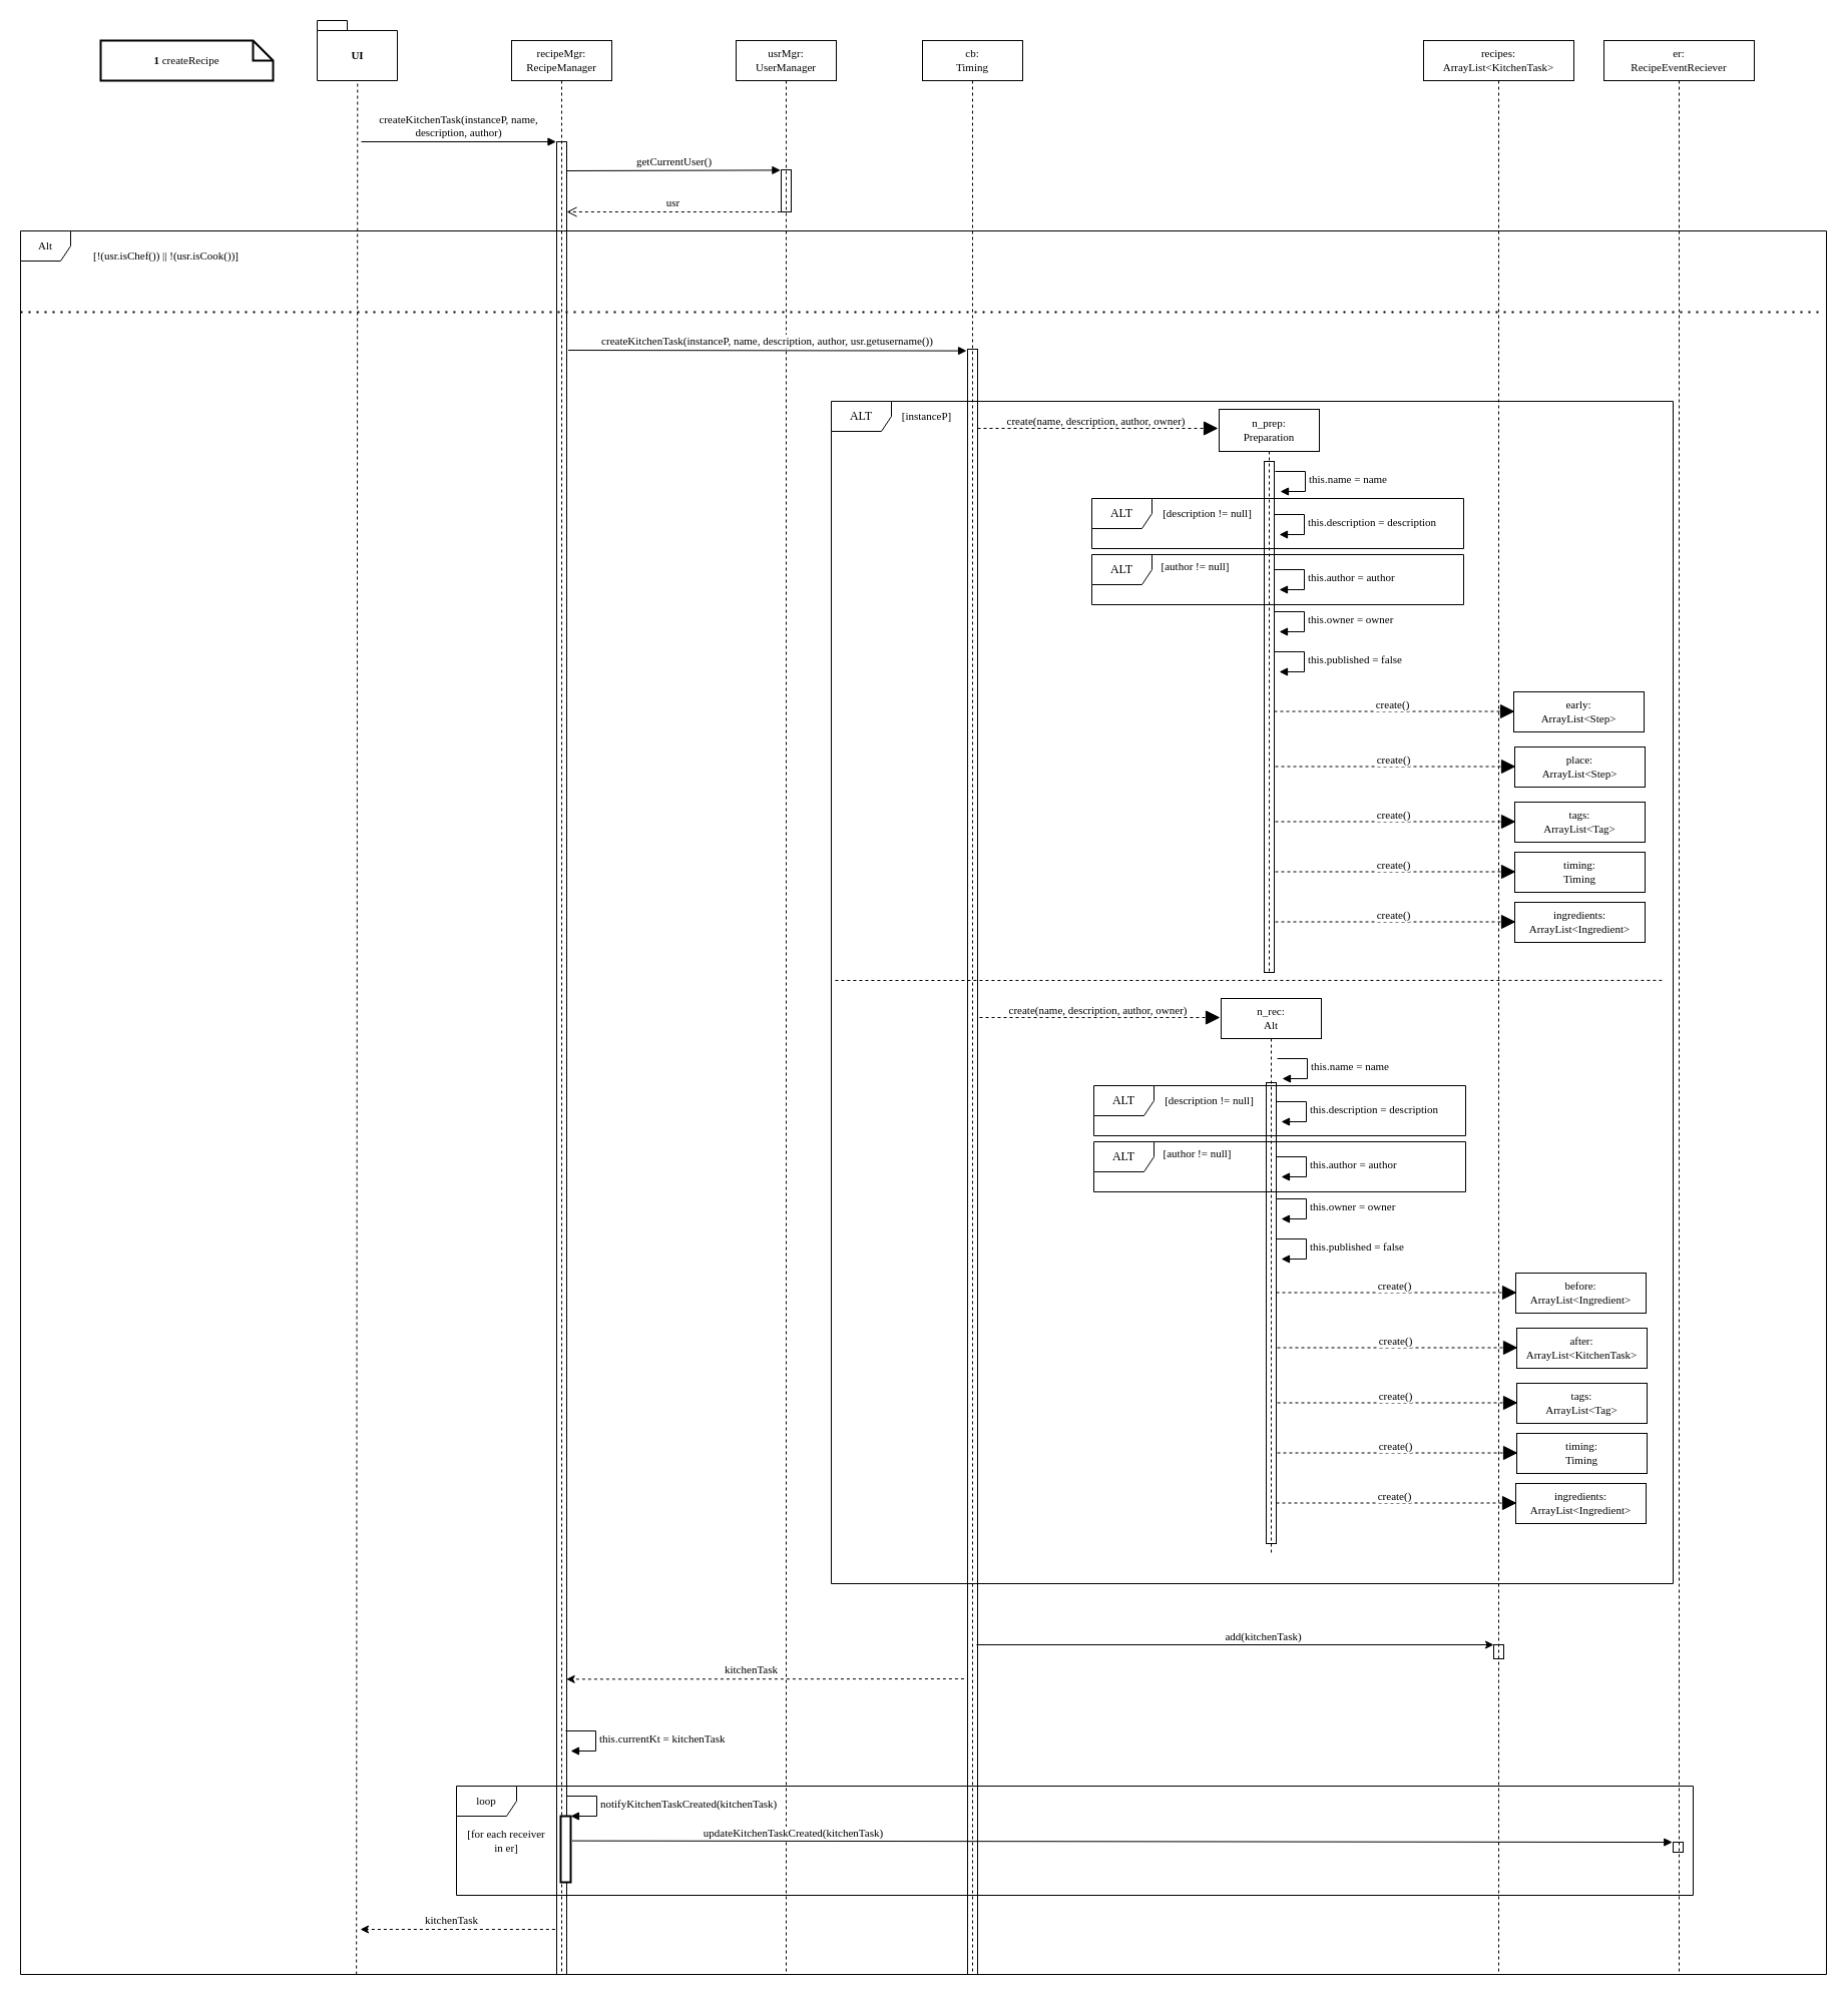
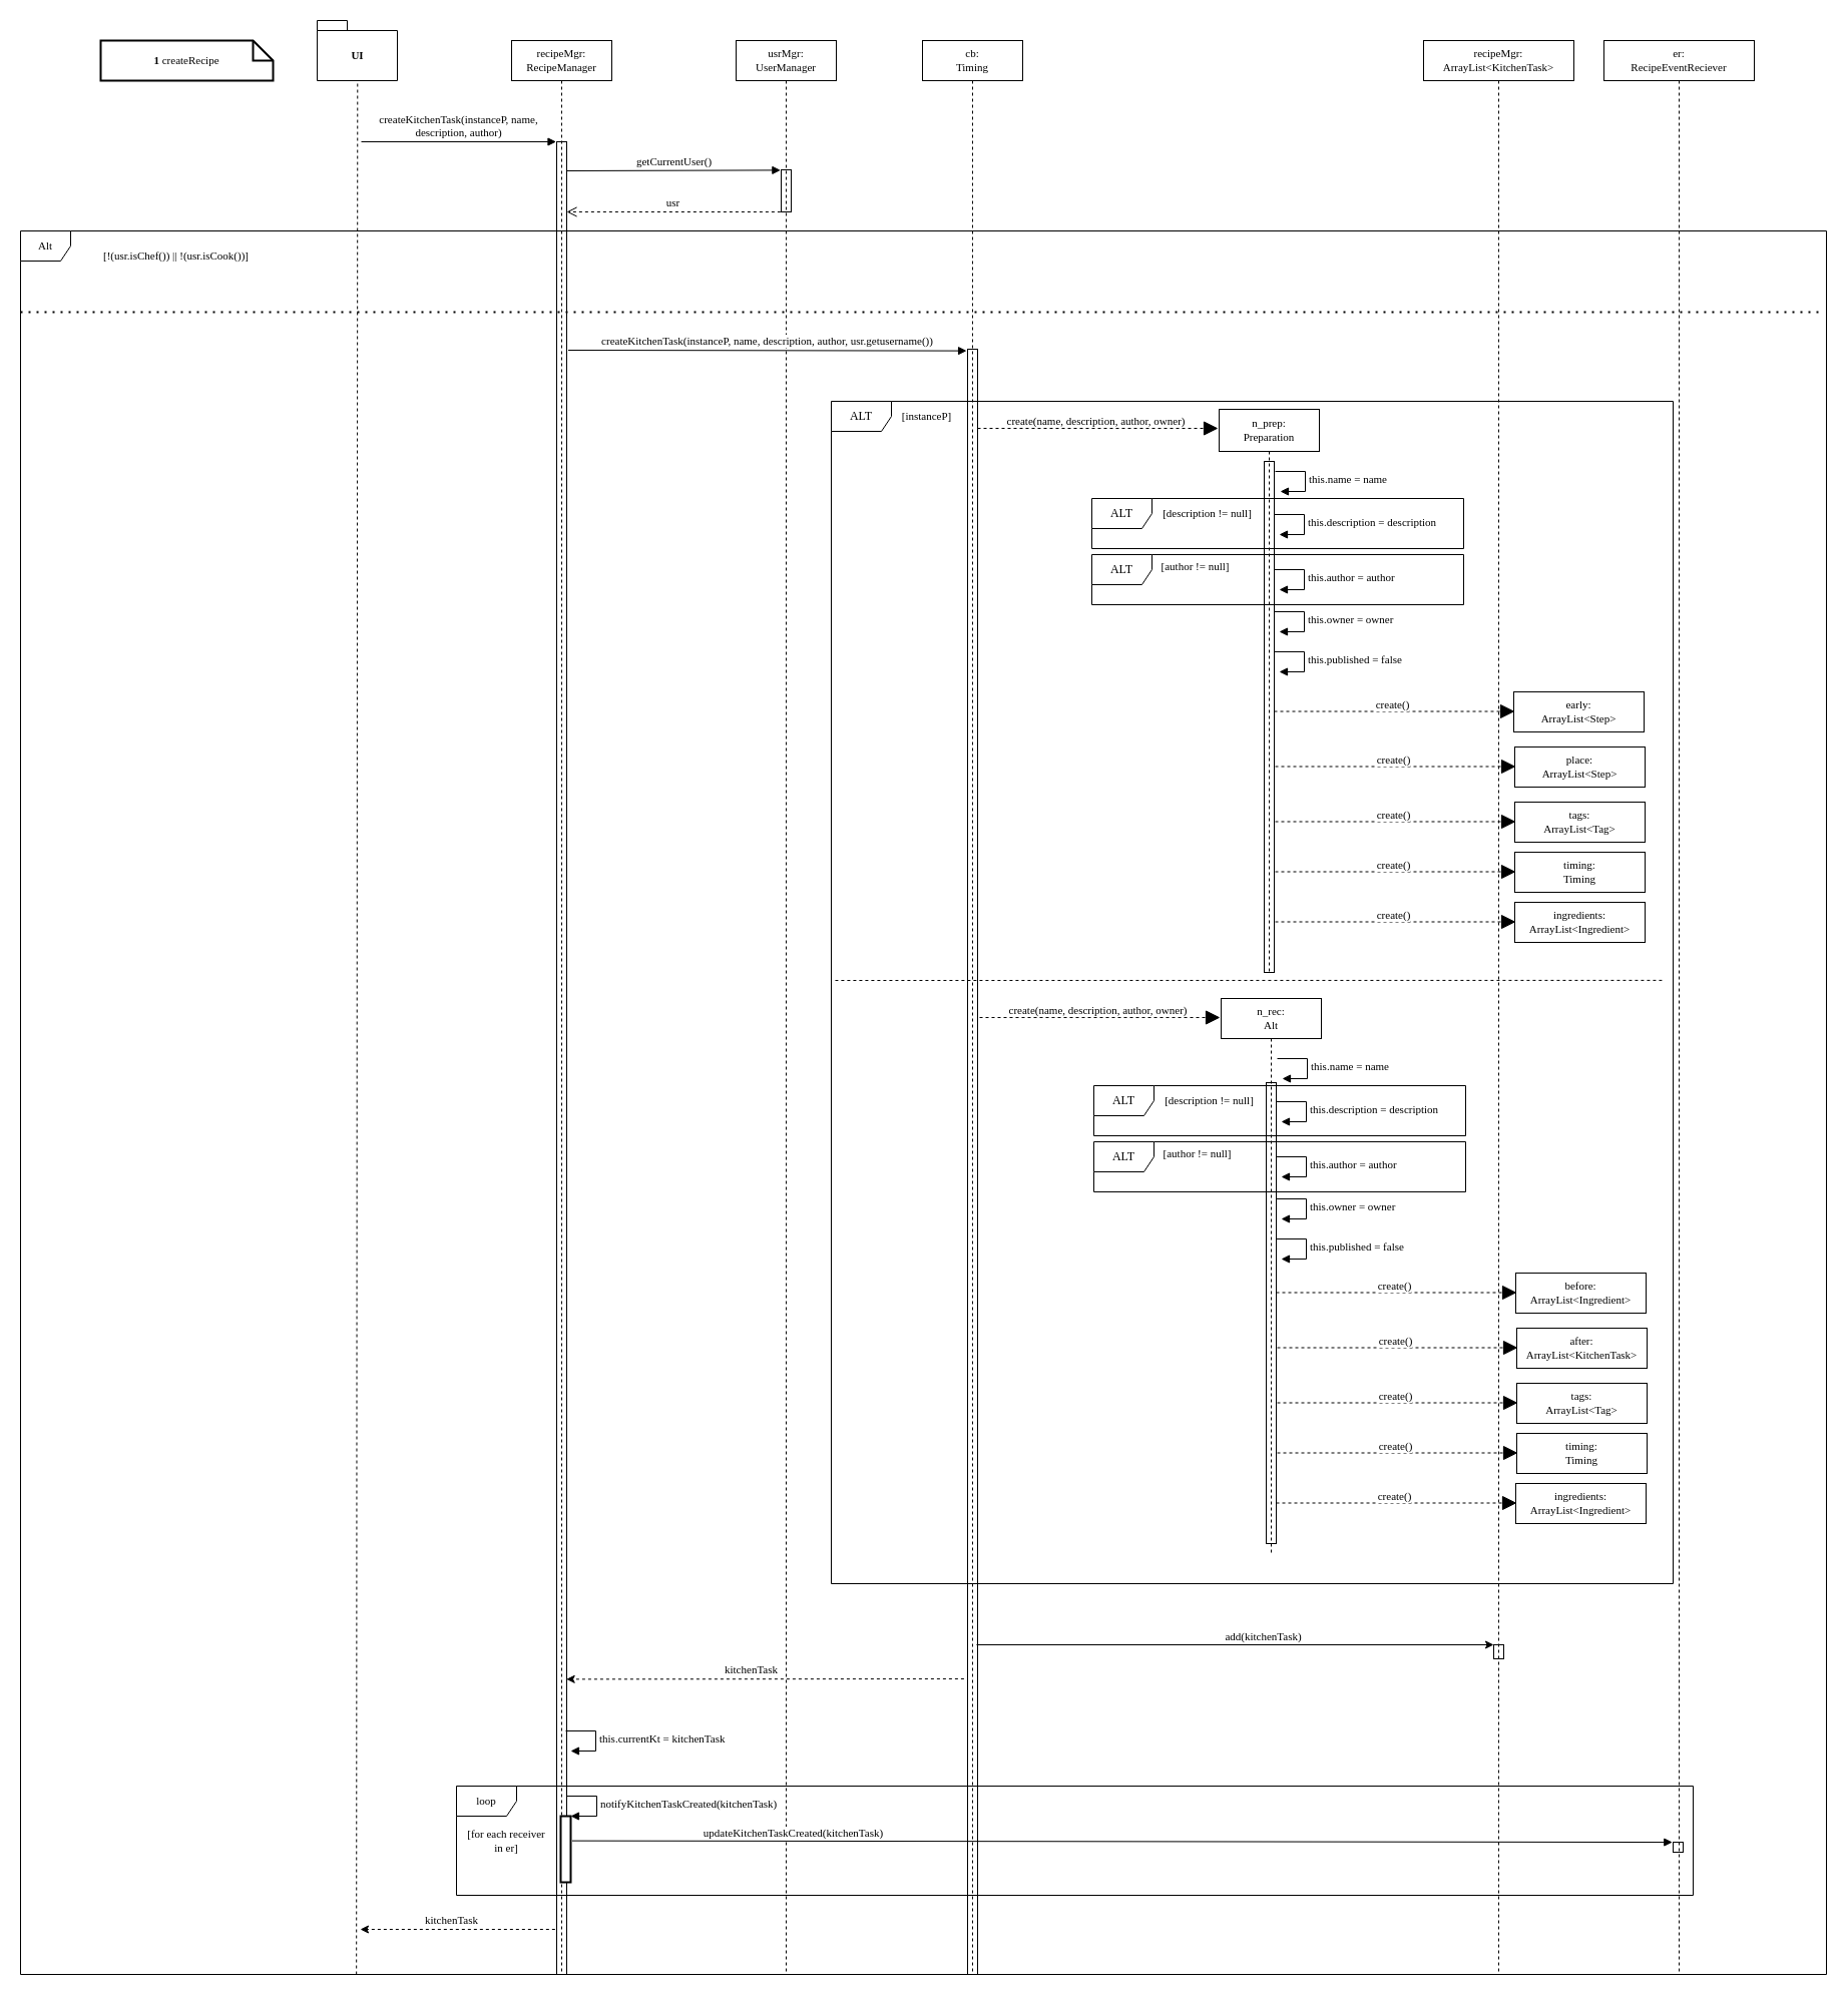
- <mxCell id="56" value="recipes:&lt;br style=&quot;font-size: 11px;&quot;&gt;ArrayList&amp;lt;KitchenTask&amp;gt;" style="shape=umlLifeline;perimeter=lifelinePerimeter;whiteSpace=wrap;html=1;container=1;collapsible=0;recursiveResize=0;outlineConnect=0;fontFamily=SF UI Text;fontSize=11;" parent="1" vertex="1"><mxGeometry x="1420" y="40" width="150" height="1930" as="geometry" /></mxCell>
+ <mxCell id="56" value="recipeMgr:&lt;br style=&quot;font-size: 11px;&quot;&gt;ArrayList&amp;lt;KitchenTask&amp;gt;" style="shape=umlLifeline;perimeter=lifelinePerimeter;whiteSpace=wrap;html=1;container=1;collapsible=0;recursiveResize=0;outlineConnect=0;fontFamily=SF UI Text;fontSize=11;" parent="1" vertex="1"><mxGeometry x="1420" y="40" width="150" height="1930" as="geometry" /></mxCell>
- <mxCell id="27" value="&lt;span style=&quot;font-size: 11px;&quot;&gt;[!(usr.isChef()) || !(usr.isCook())]&lt;/span&gt;" style="text;html=1;align=center;verticalAlign=middle;resizable=0;points=[];autosize=1;strokeColor=none;fillColor=none;fontFamily=SF UI Text;fontSize=11;" parent="1" vertex="1"><mxGeometry x="70" y="240" width="190" height="30" as="geometry" /></mxCell>
+ <mxCell id="27" value="&lt;span style=&quot;font-size: 11px;&quot;&gt;[!(usr.isChef()) || !(usr.isCook())]&lt;/span&gt;" style="text;html=1;align=center;verticalAlign=middle;resizable=0;points=[];autosize=1;strokeColor=none;fillColor=none;fontFamily=SF UI Text;fontSize=11;" parent="1" vertex="1"><mxGeometry x="80" y="240" width="190" height="30" as="geometry" /></mxCell>
